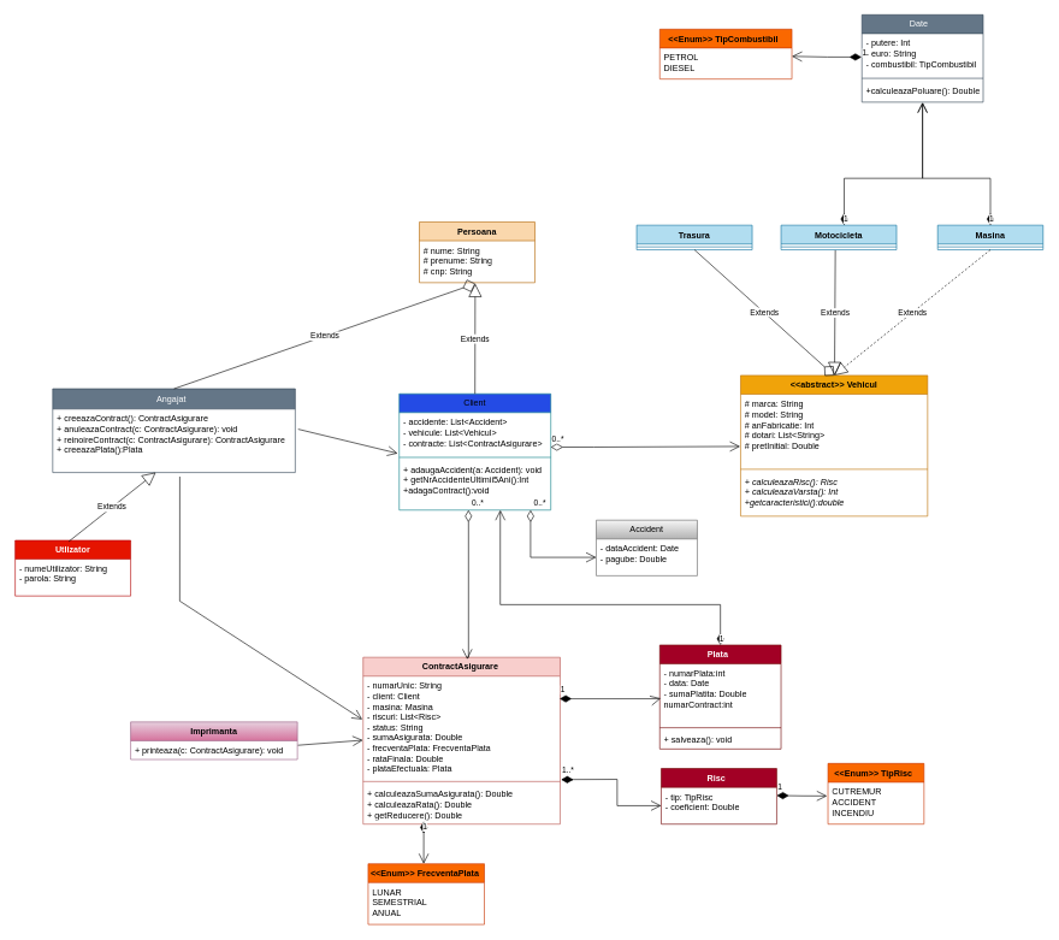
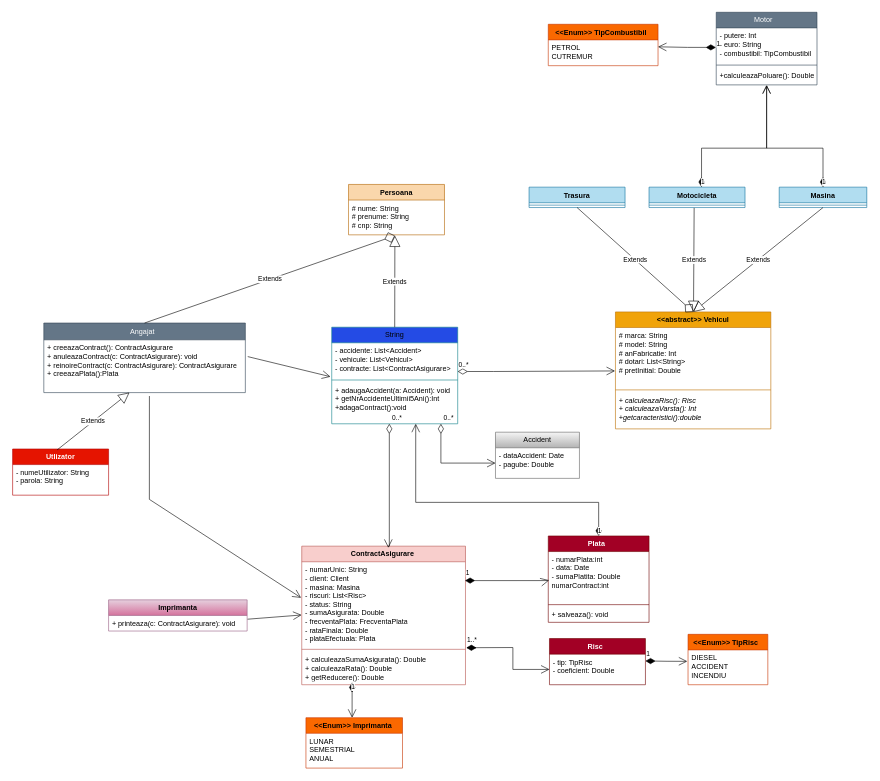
- <mxCell id="38" value="&lt;span style=&quot;text-align: left;&quot;&gt;Date&amp;nbsp; &amp;nbsp;&lt;/span&gt;" style="swimlane;fontStyle=0;childLayout=stackLayout;horizontal=1;startSize=26;fillColor=#647687;horizontalStack=0;resizeParent=1;resizeParentMax=0;resizeLast=0;collapsible=1;marginBottom=0;whiteSpace=wrap;html=1;strokeColor=#314354;fontColor=#ffffff;" parent="1" vertex="1"><mxGeometry x="1193" y="20" width="168" height="121" as="geometry"><mxRectangle x="259" y="21" width="98" height="35" as="alternateBounds" /></mxGeometry></mxCell>
+ <mxCell id="38" value="&lt;span style=&quot;text-align: left;&quot;&gt;Motor&amp;nbsp; &amp;nbsp;&lt;/span&gt;" style="swimlane;fontStyle=0;childLayout=stackLayout;horizontal=1;startSize=26;fillColor=#647687;horizontalStack=0;resizeParent=1;resizeParentMax=0;resizeLast=0;collapsible=1;marginBottom=0;whiteSpace=wrap;html=1;strokeColor=#314354;fontColor=#ffffff;" parent="1" vertex="1"><mxGeometry x="1193" y="20" width="168" height="121" as="geometry"><mxRectangle x="259" y="21" width="98" height="35" as="alternateBounds" /></mxGeometry></mxCell>
- <mxCell id="64" value="PETROL&lt;div&gt;DIESEL&lt;/div&gt;" style="text;strokeColor=none;fillColor=none;align=left;verticalAlign=top;spacingLeft=4;spacingRight=4;overflow=hidden;rotatable=0;points=[[0,0.5],[1,0.5]];portConstraint=eastwest;whiteSpace=wrap;html=1;" parent="63" vertex="1"><mxGeometry y="26" width="183" height="43" as="geometry" /></mxCell>
+ <mxCell id="64" value="PETROL&lt;div&gt;CUTREMUR&lt;/div&gt;" style="text;strokeColor=none;fillColor=none;align=left;verticalAlign=top;spacingLeft=4;spacingRight=4;overflow=hidden;rotatable=0;points=[[0,0.5],[1,0.5]];portConstraint=eastwest;whiteSpace=wrap;html=1;" parent="63" vertex="1"><mxGeometry y="26" width="183" height="43" as="geometry" /></mxCell>
- <mxCell id="26" value="Extends" style="endArrow=block;endSize=16;endFill=0;html=1;rounded=0;entryX=0.5;entryY=0;entryDx=0;entryDy=0;exitX=0.5;exitY=1;exitDx=0;exitDy=0;dashed=1;" parent="1" source="24" target="2" edge="1"><mxGeometry width="160" relative="1" as="geometry"><mxPoint x="1144" y="267.5" as="sourcePoint" /><mxPoint x="1304" y="267.5" as="targetPoint" /></mxGeometry></mxCell>
+ <mxCell id="26" value="Extends" style="endArrow=block;endSize=16;endFill=0;html=1;rounded=0;entryX=0.5;entryY=0;entryDx=0;entryDy=0;exitX=0.5;exitY=1;exitDx=0;exitDy=0;" parent="1" source="24" target="2" edge="1"><mxGeometry width="160" relative="1" as="geometry"><mxPoint x="1144" y="267.5" as="sourcePoint" /><mxPoint x="1304" y="267.5" as="targetPoint" /></mxGeometry></mxCell>
- <mxCell id="6" value="Client" style="swimlane;fontStyle=0;childLayout=stackLayout;horizontal=1;startSize=26;fillColor=light-dark(#244be5, #103c3f);horizontalStack=0;resizeParent=1;resizeParentMax=0;resizeLast=0;collapsible=1;marginBottom=0;whiteSpace=wrap;html=1;strokeColor=#0e8088;" parent="1" vertex="1"><mxGeometry x="552" y="545" width="210" height="161" as="geometry" /></mxCell>
+ <mxCell id="6" value="String" style="swimlane;fontStyle=0;childLayout=stackLayout;horizontal=1;startSize=26;fillColor=light-dark(#244be5, #103c3f);horizontalStack=0;resizeParent=1;resizeParentMax=0;resizeLast=0;collapsible=1;marginBottom=0;whiteSpace=wrap;html=1;strokeColor=#0e8088;" parent="1" vertex="1"><mxGeometry x="552" y="545" width="210" height="161" as="geometry" /></mxCell>
- <mxCell id="54" value="CUTREMUR&lt;div&gt;ACCIDENT&lt;/div&gt;&lt;div&gt;INCENDIU&lt;/div&gt;" style="text;strokeColor=none;fillColor=none;align=left;verticalAlign=top;spacingLeft=4;spacingRight=4;overflow=hidden;rotatable=0;points=[[0,0.5],[1,0.5]];portConstraint=eastwest;whiteSpace=wrap;html=1;" parent="53" vertex="1"><mxGeometry y="26" width="133" height="58" as="geometry" /></mxCell>
+ <mxCell id="54" value="DIESEL&lt;div&gt;ACCIDENT&lt;/div&gt;&lt;div&gt;INCENDIU&lt;/div&gt;" style="text;strokeColor=none;fillColor=none;align=left;verticalAlign=top;spacingLeft=4;spacingRight=4;overflow=hidden;rotatable=0;points=[[0,0.5],[1,0.5]];portConstraint=eastwest;whiteSpace=wrap;html=1;" parent="53" vertex="1"><mxGeometry y="26" width="133" height="58" as="geometry" /></mxCell>
- <mxCell id="22" value="&lt;b&gt;&amp;lt;&amp;lt;Enum&amp;gt;&amp;gt; FrecventaPlata&amp;nbsp;&lt;/b&gt;" style="swimlane;fontStyle=0;childLayout=stackLayout;horizontal=1;startSize=26;fillColor=#fa6800;horizontalStack=0;resizeParent=1;resizeParentMax=0;resizeLast=0;collapsible=1;marginBottom=0;whiteSpace=wrap;html=1;fontColor=#000000;strokeColor=#C73500;" parent="1" vertex="1"><mxGeometry x="509" y="1196" width="161" height="84" as="geometry" /></mxCell>
+ <mxCell id="22" value="&lt;b&gt;&amp;lt;&amp;lt;Enum&amp;gt;&amp;gt; Imprimanta&amp;nbsp;&lt;/b&gt;" style="swimlane;fontStyle=0;childLayout=stackLayout;horizontal=1;startSize=26;fillColor=#fa6800;horizontalStack=0;resizeParent=1;resizeParentMax=0;resizeLast=0;collapsible=1;marginBottom=0;whiteSpace=wrap;html=1;fontColor=#000000;strokeColor=#C73500;" parent="1" vertex="1"><mxGeometry x="509" y="1196" width="161" height="84" as="geometry" /></mxCell>
